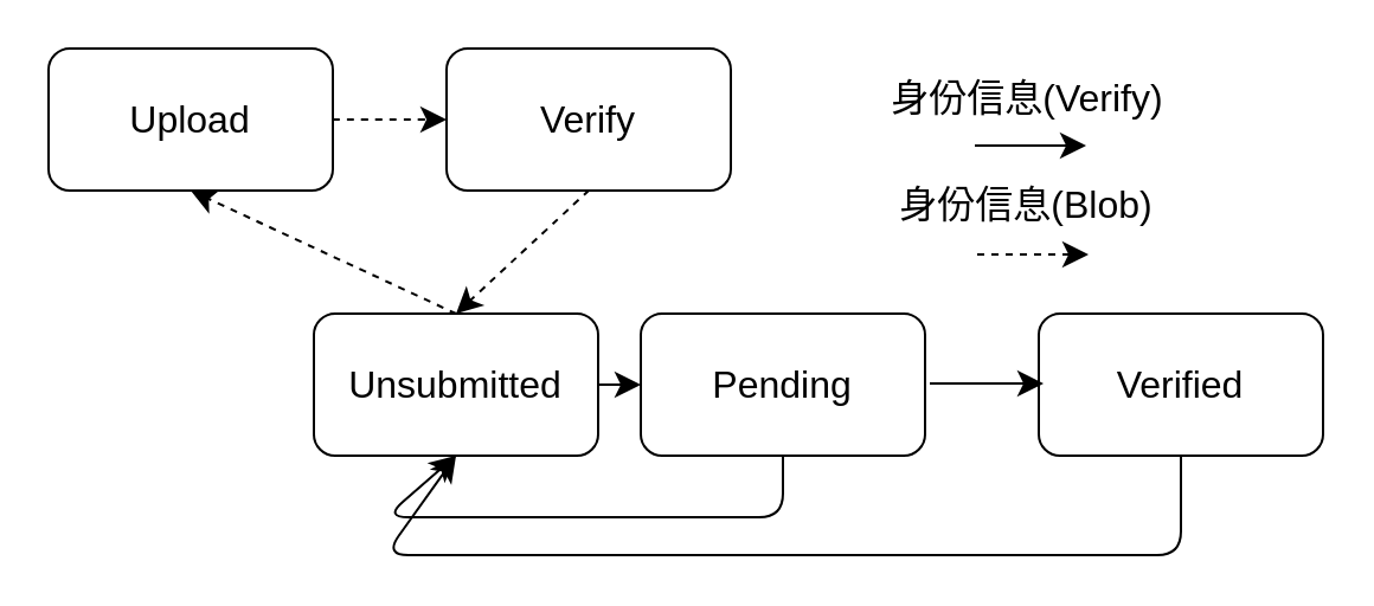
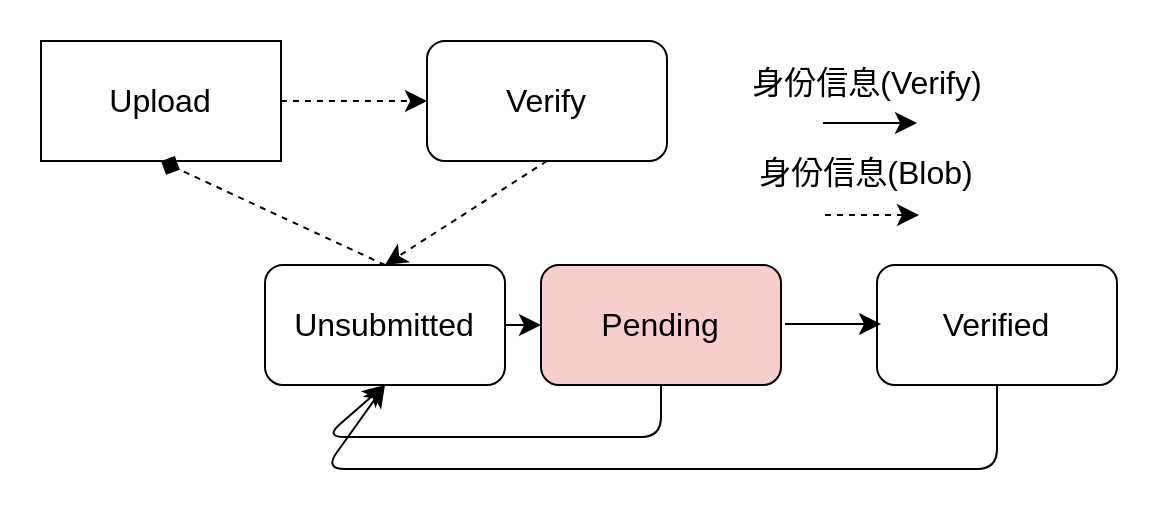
- <mxCell id="5" value="Upload" style="rounded=1;whiteSpace=wrap;html=1;fontSize=16;" vertex="1" parent="1"><mxGeometry x="20" y="20" width="120" height="60" as="geometry" /></mxCell>
+ <mxCell id="5" value="Upload" style="whiteSpace=wrap;html=1;fontSize=16;rounded=0;" vertex="1" parent="1"><mxGeometry x="20" y="20" width="120" height="60" as="geometry" /></mxCell>
- <mxCell id="6" value="Verify" style="rounded=1;whiteSpace=wrap;html=1;fontSize=16;" vertex="1" parent="1"><mxGeometry x="188" y="20" width="120" height="60" as="geometry" /></mxCell>
+ <mxCell id="6" value="Verify" style="rounded=1;whiteSpace=wrap;html=1;fontSize=16;" vertex="1" parent="1"><mxGeometry x="213" y="20" width="120" height="60" as="geometry" /></mxCell>
- <mxCell id="9" value="" style="endArrow=classic;html=1;rounded=0;fontSize=12;startSize=8;endSize=8;curved=1;exitX=0.5;exitY=0;exitDx=0;exitDy=0;entryX=0.5;entryY=1;entryDx=0;entryDy=0;dashed=1;" edge="1" parent="1" source="2" target="5"><mxGeometry width="50" height="50" relative="1" as="geometry"><mxPoint x="-10" y="170" as="sourcePoint" /><mxPoint x="40" y="120" as="targetPoint" /></mxGeometry></mxCell>
+ <mxCell id="9" value="" style="endArrow=diamond;html=1;rounded=0;fontSize=12;startSize=8;endSize=8;curved=1;exitX=0.5;exitY=0;exitDx=0;exitDy=0;entryX=0.5;entryY=1;entryDx=0;entryDy=0;dashed=1;" edge="1" parent="1" source="2" target="5"><mxGeometry width="50" height="50" relative="1" as="geometry"><mxPoint x="-10" y="170" as="sourcePoint" /><mxPoint x="40" y="120" as="targetPoint" /></mxGeometry></mxCell>
- <mxCell id="3" value="Pending" style="rounded=1;whiteSpace=wrap;html=1;fontSize=16;" vertex="1" parent="1"><mxGeometry x="270" y="132" width="120" height="60" as="geometry" /></mxCell>
+ <mxCell id="3" value="Pending" style="rounded=1;whiteSpace=wrap;html=1;fontSize=16;fillColor=#f8cecc;" vertex="1" parent="1"><mxGeometry x="270" y="132" width="120" height="60" as="geometry" /></mxCell>
